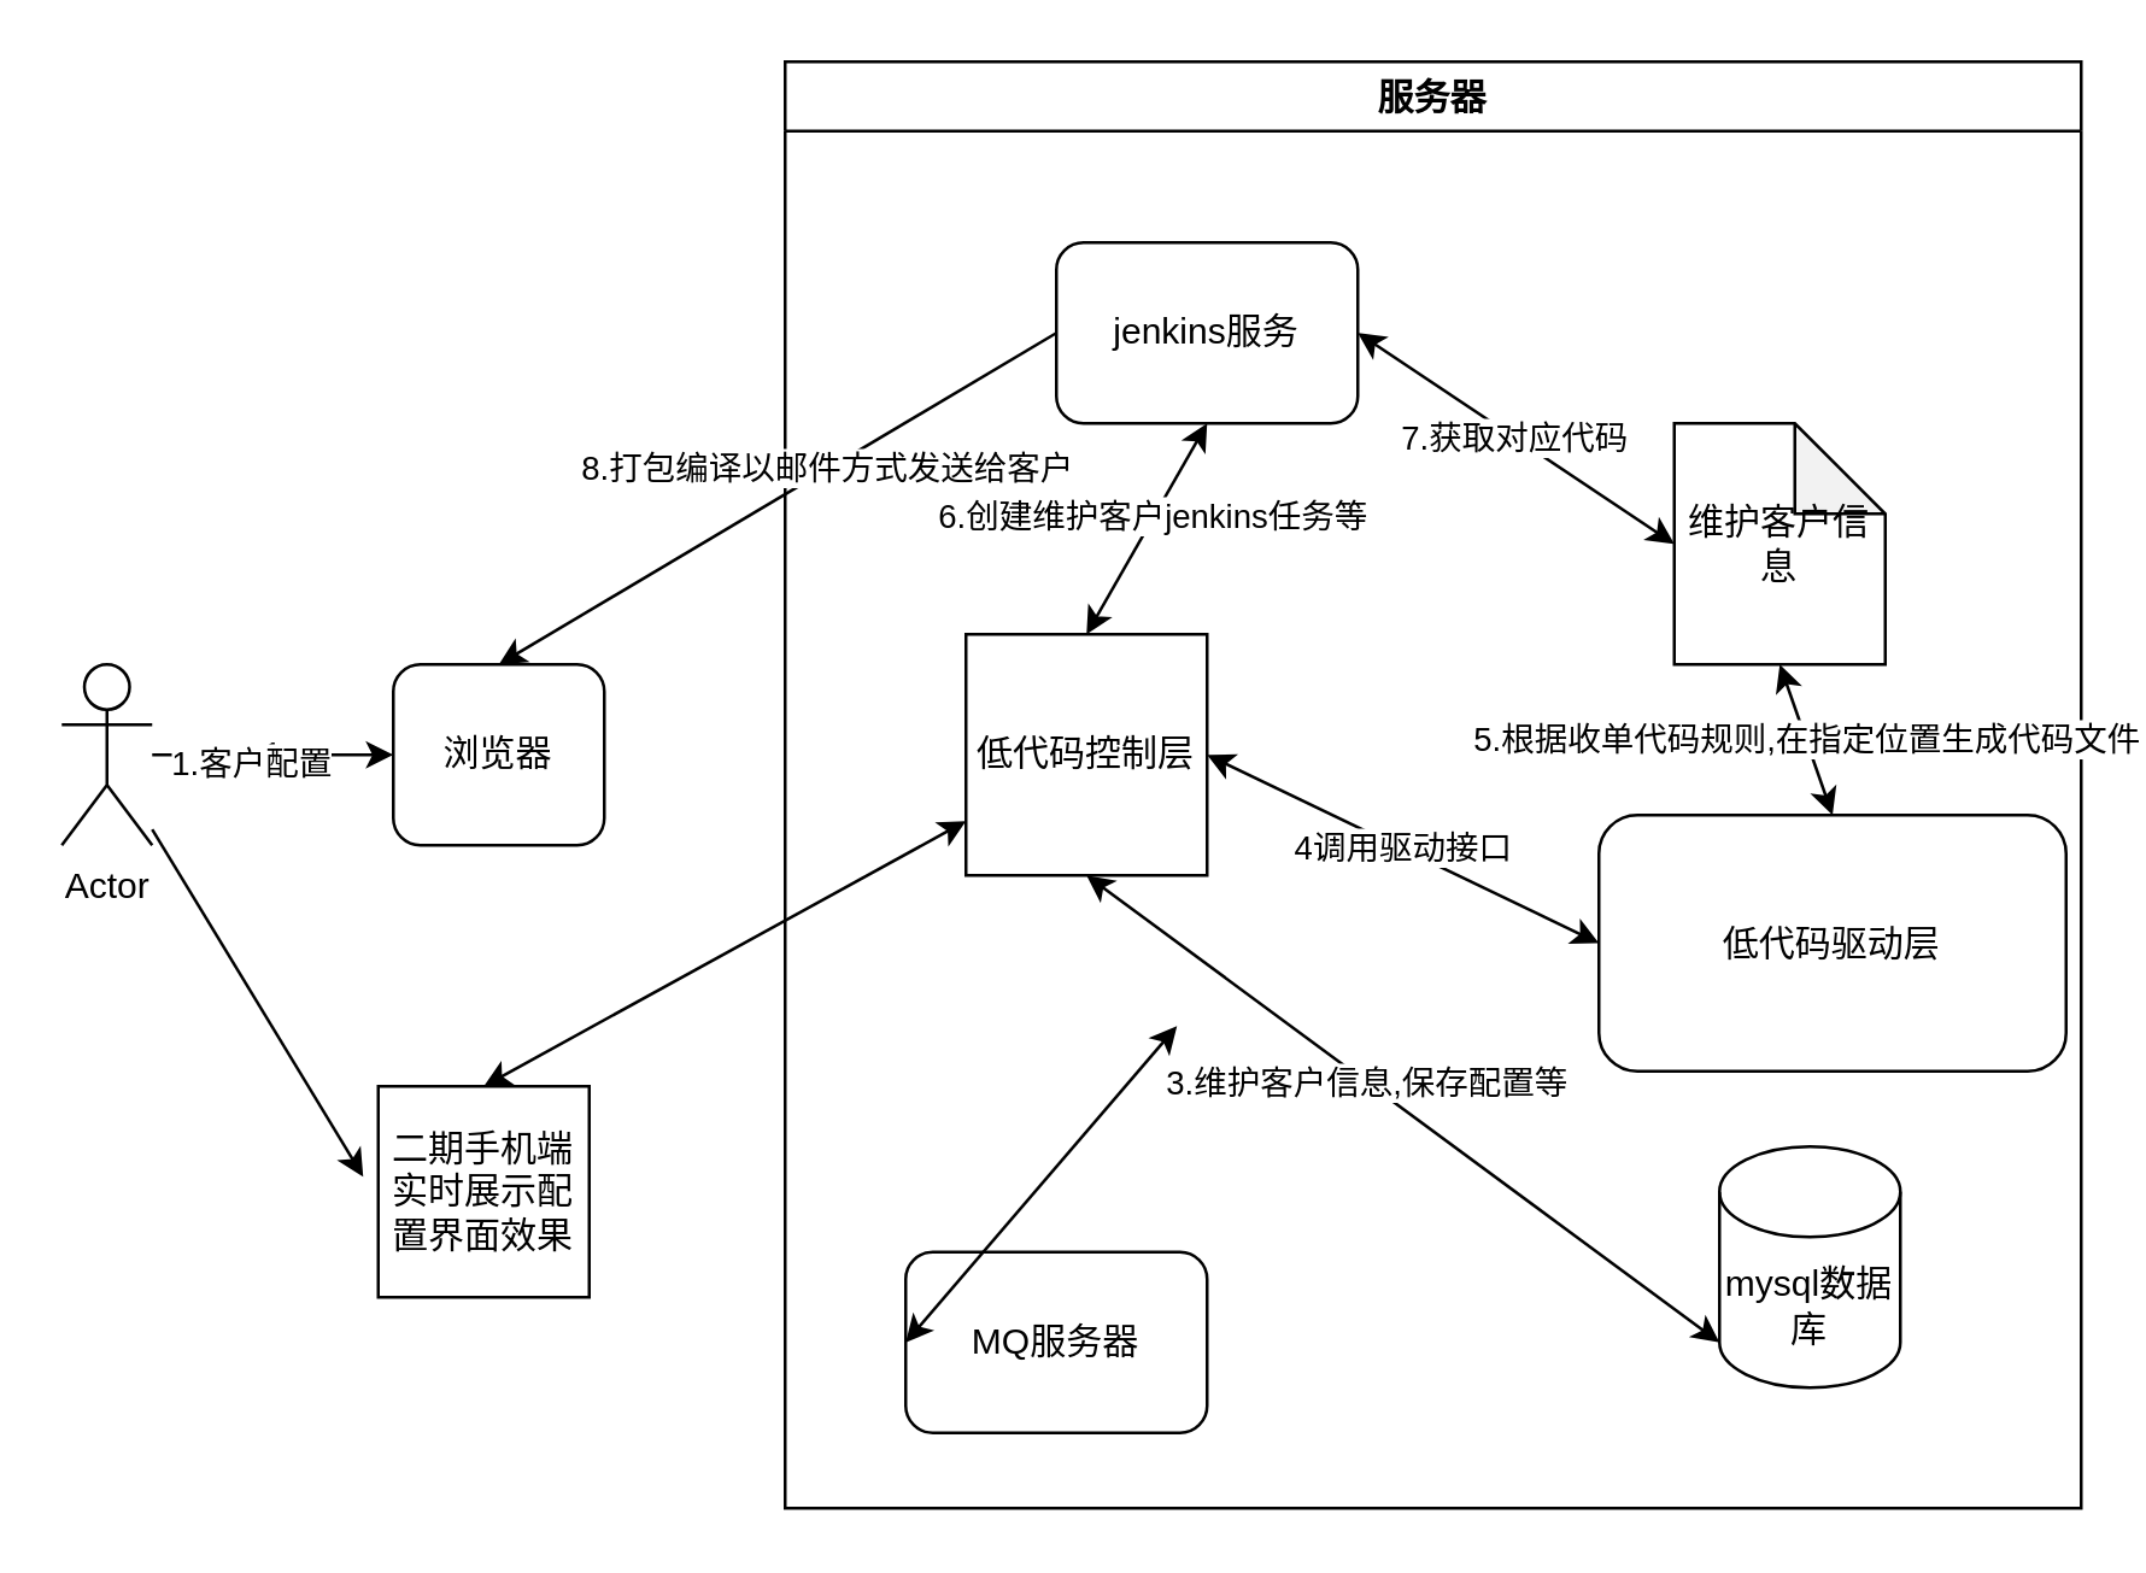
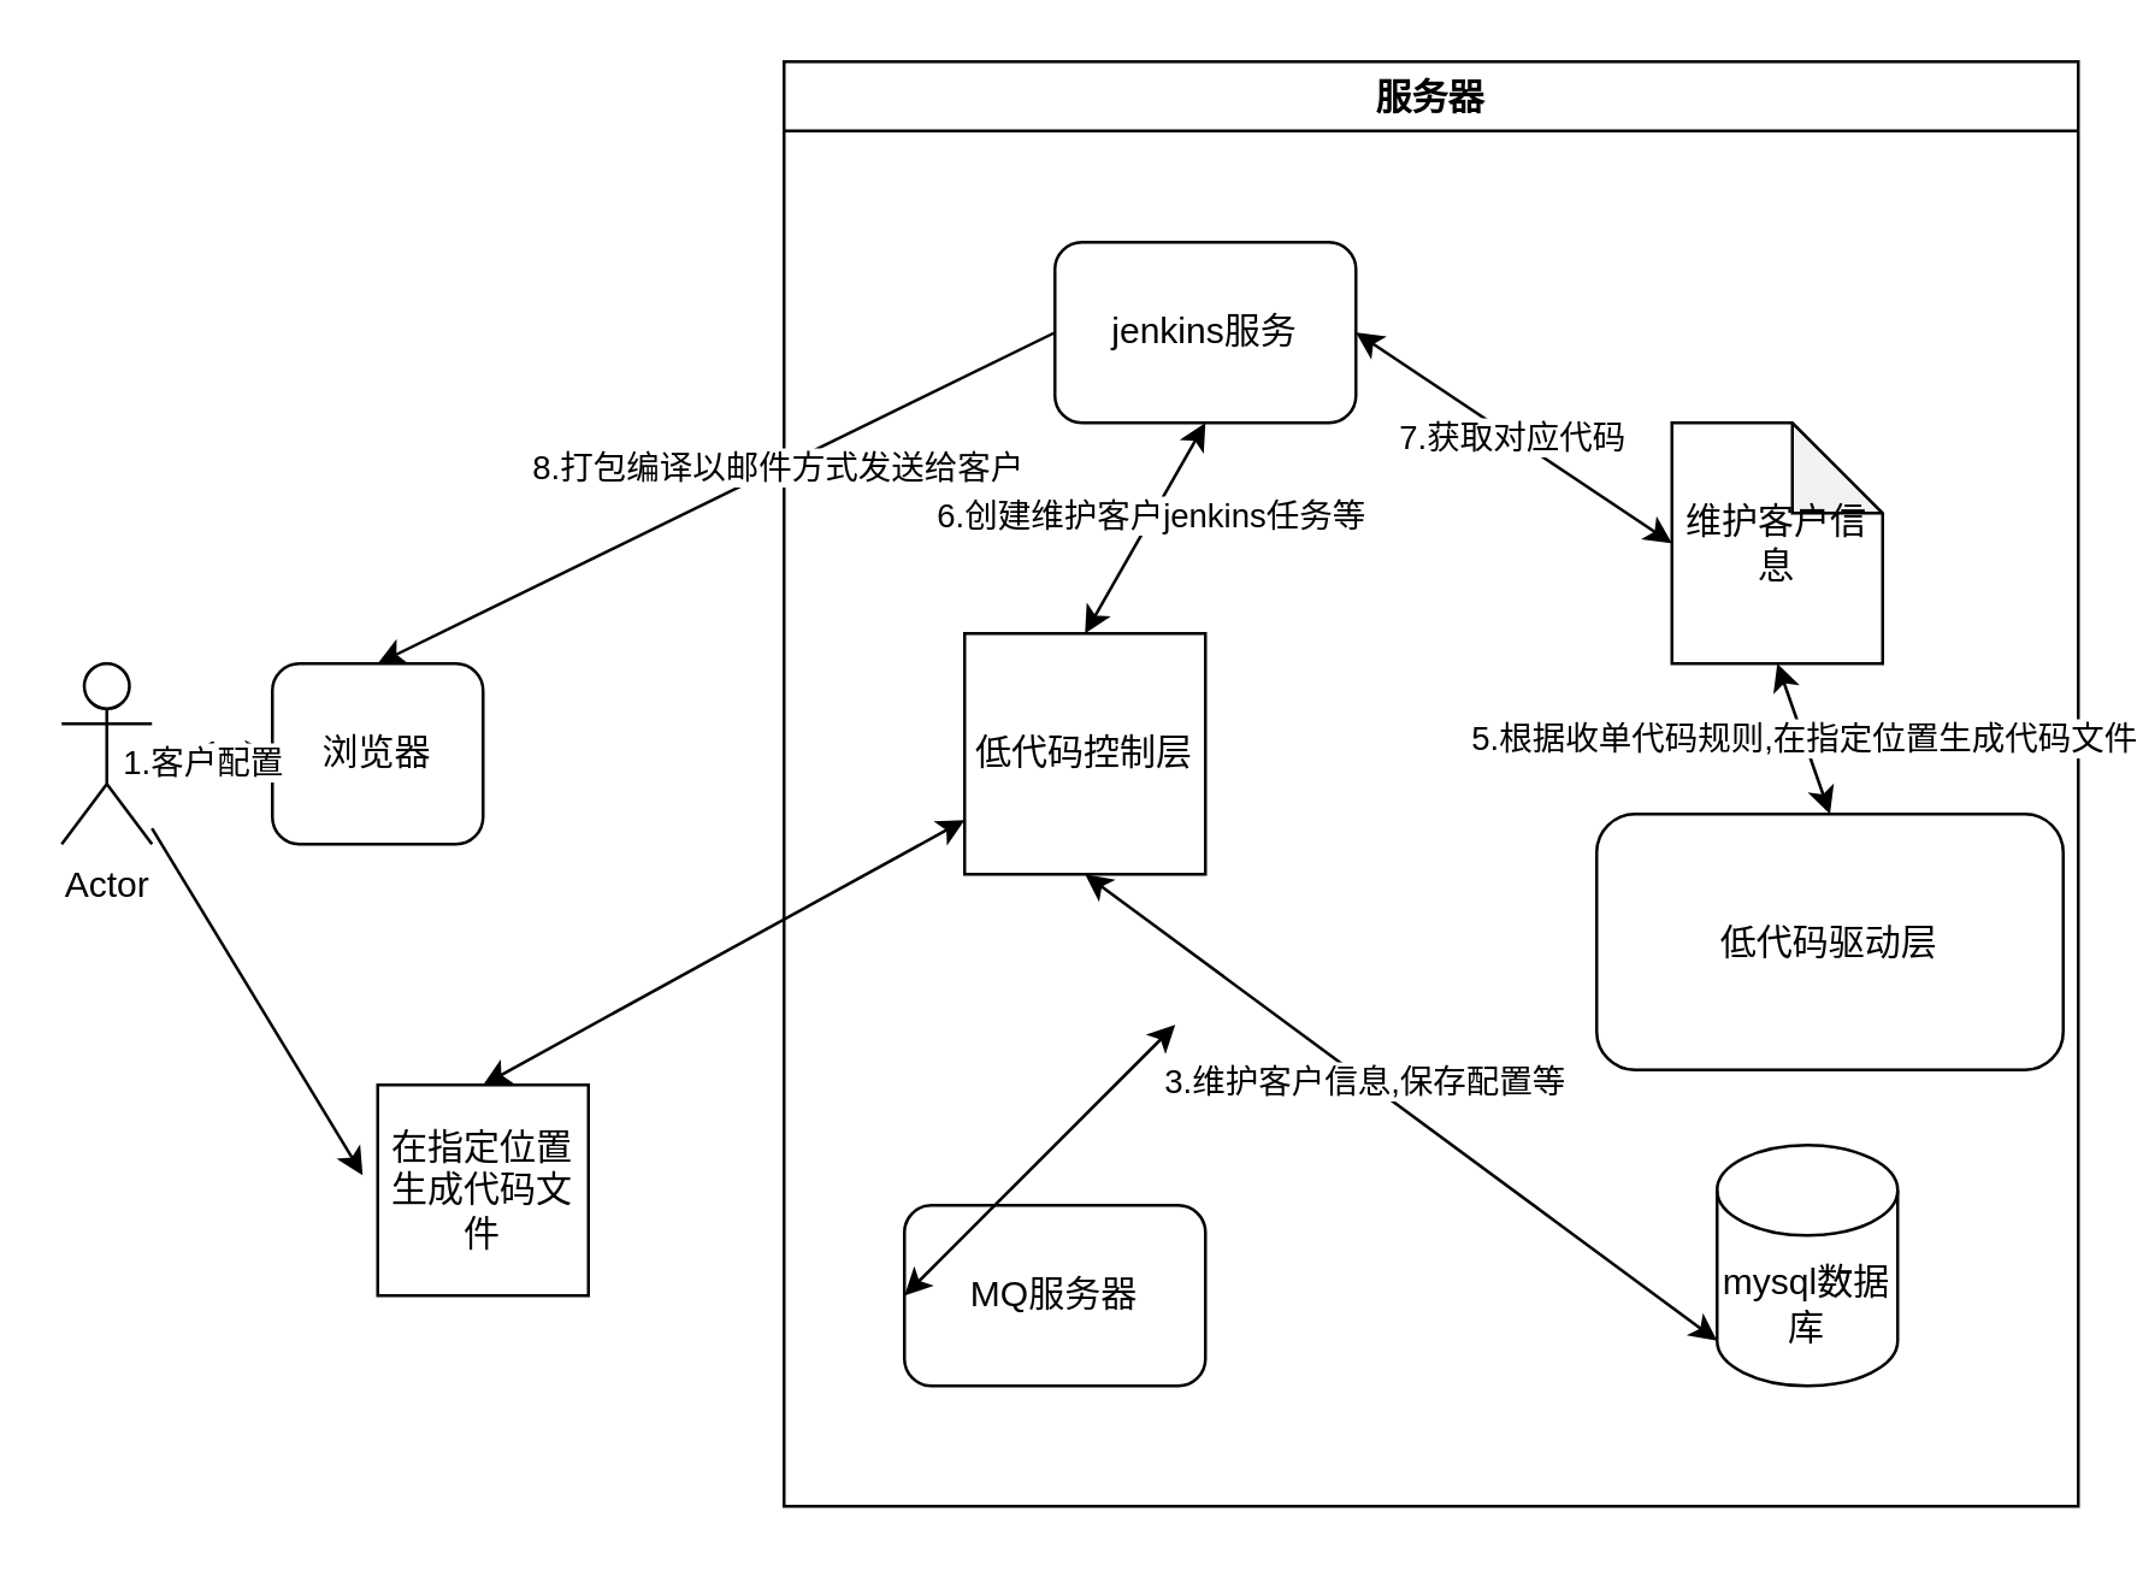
- <mxCell id="2" value="浏览器" style="rounded=1;whiteSpace=wrap;html=1;" parent="1" vertex="1"><mxGeometry x="130" y="220" width="70" height="60" as="geometry" /></mxCell>
+ <mxCell id="2" value="浏览器" style="rounded=1;whiteSpace=wrap;html=1;" parent="1" vertex="1"><mxGeometry x="90" y="220" width="70" height="60" as="geometry" /></mxCell>
- <mxCell id="21" value="4调用驱动接口" style="endArrow=classic;startArrow=classic;html=1;entryX=0;entryY=0.5;entryDx=0;entryDy=0;exitX=1;exitY=0.5;exitDx=0;exitDy=0;" parent="1" source="6" target="11" edge="1"><mxGeometry width="50" height="50" relative="1" as="geometry"><mxPoint x="400" y="310" as="sourcePoint" /><mxPoint x="450" y="270" as="targetPoint" /></mxGeometry></mxCell>
- <mxCell id="22" value="二期手机端实时展示配置界面效果" style="whiteSpace=wrap;html=1;aspect=fixed;" parent="1" vertex="1"><mxGeometry x="125" y="360" width="70" height="70" as="geometry" /></mxCell>
+ <mxCell id="22" value="在指定位置生成代码文件" style="whiteSpace=wrap;html=1;aspect=fixed;" parent="1" vertex="1"><mxGeometry x="125" y="360" width="70" height="70" as="geometry" /></mxCell>
- <mxCell id="14" value="MQ服务器" style="rounded=1;whiteSpace=wrap;html=1;" parent="7" vertex="1"><mxGeometry x="40" y="395" width="100" height="60" as="geometry" /></mxCell>
+ <mxCell id="14" value="MQ服务器" style="rounded=1;whiteSpace=wrap;html=1;" parent="7" vertex="1"><mxGeometry x="40" y="380" width="100" height="60" as="geometry" /></mxCell>
